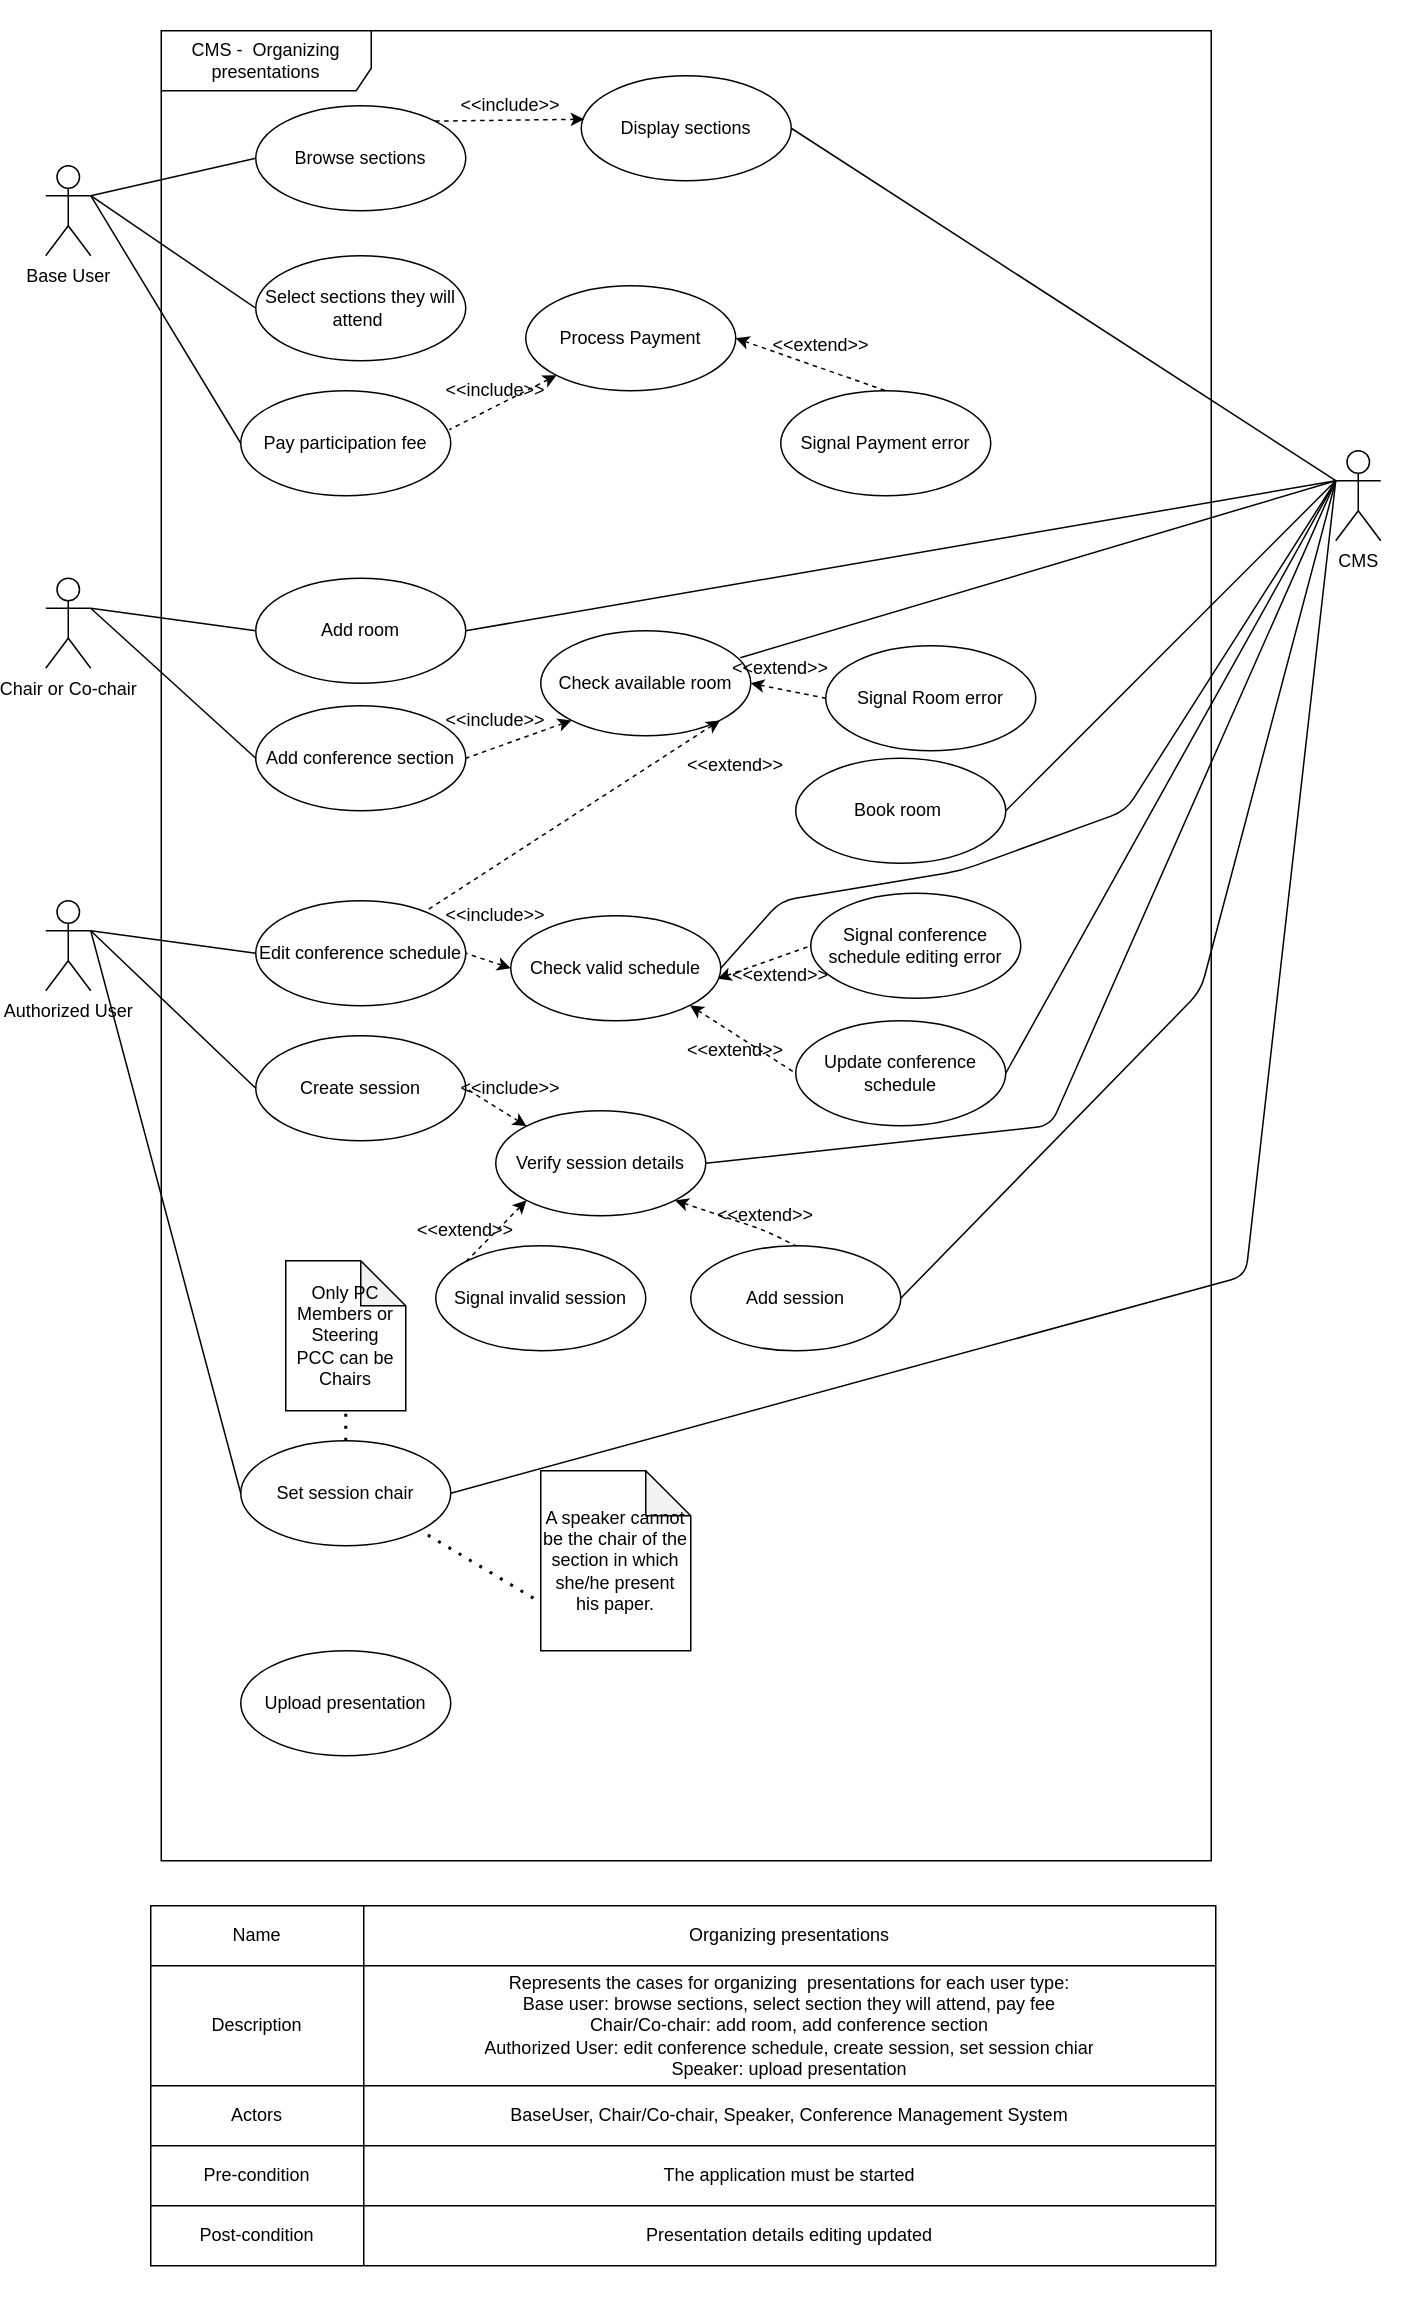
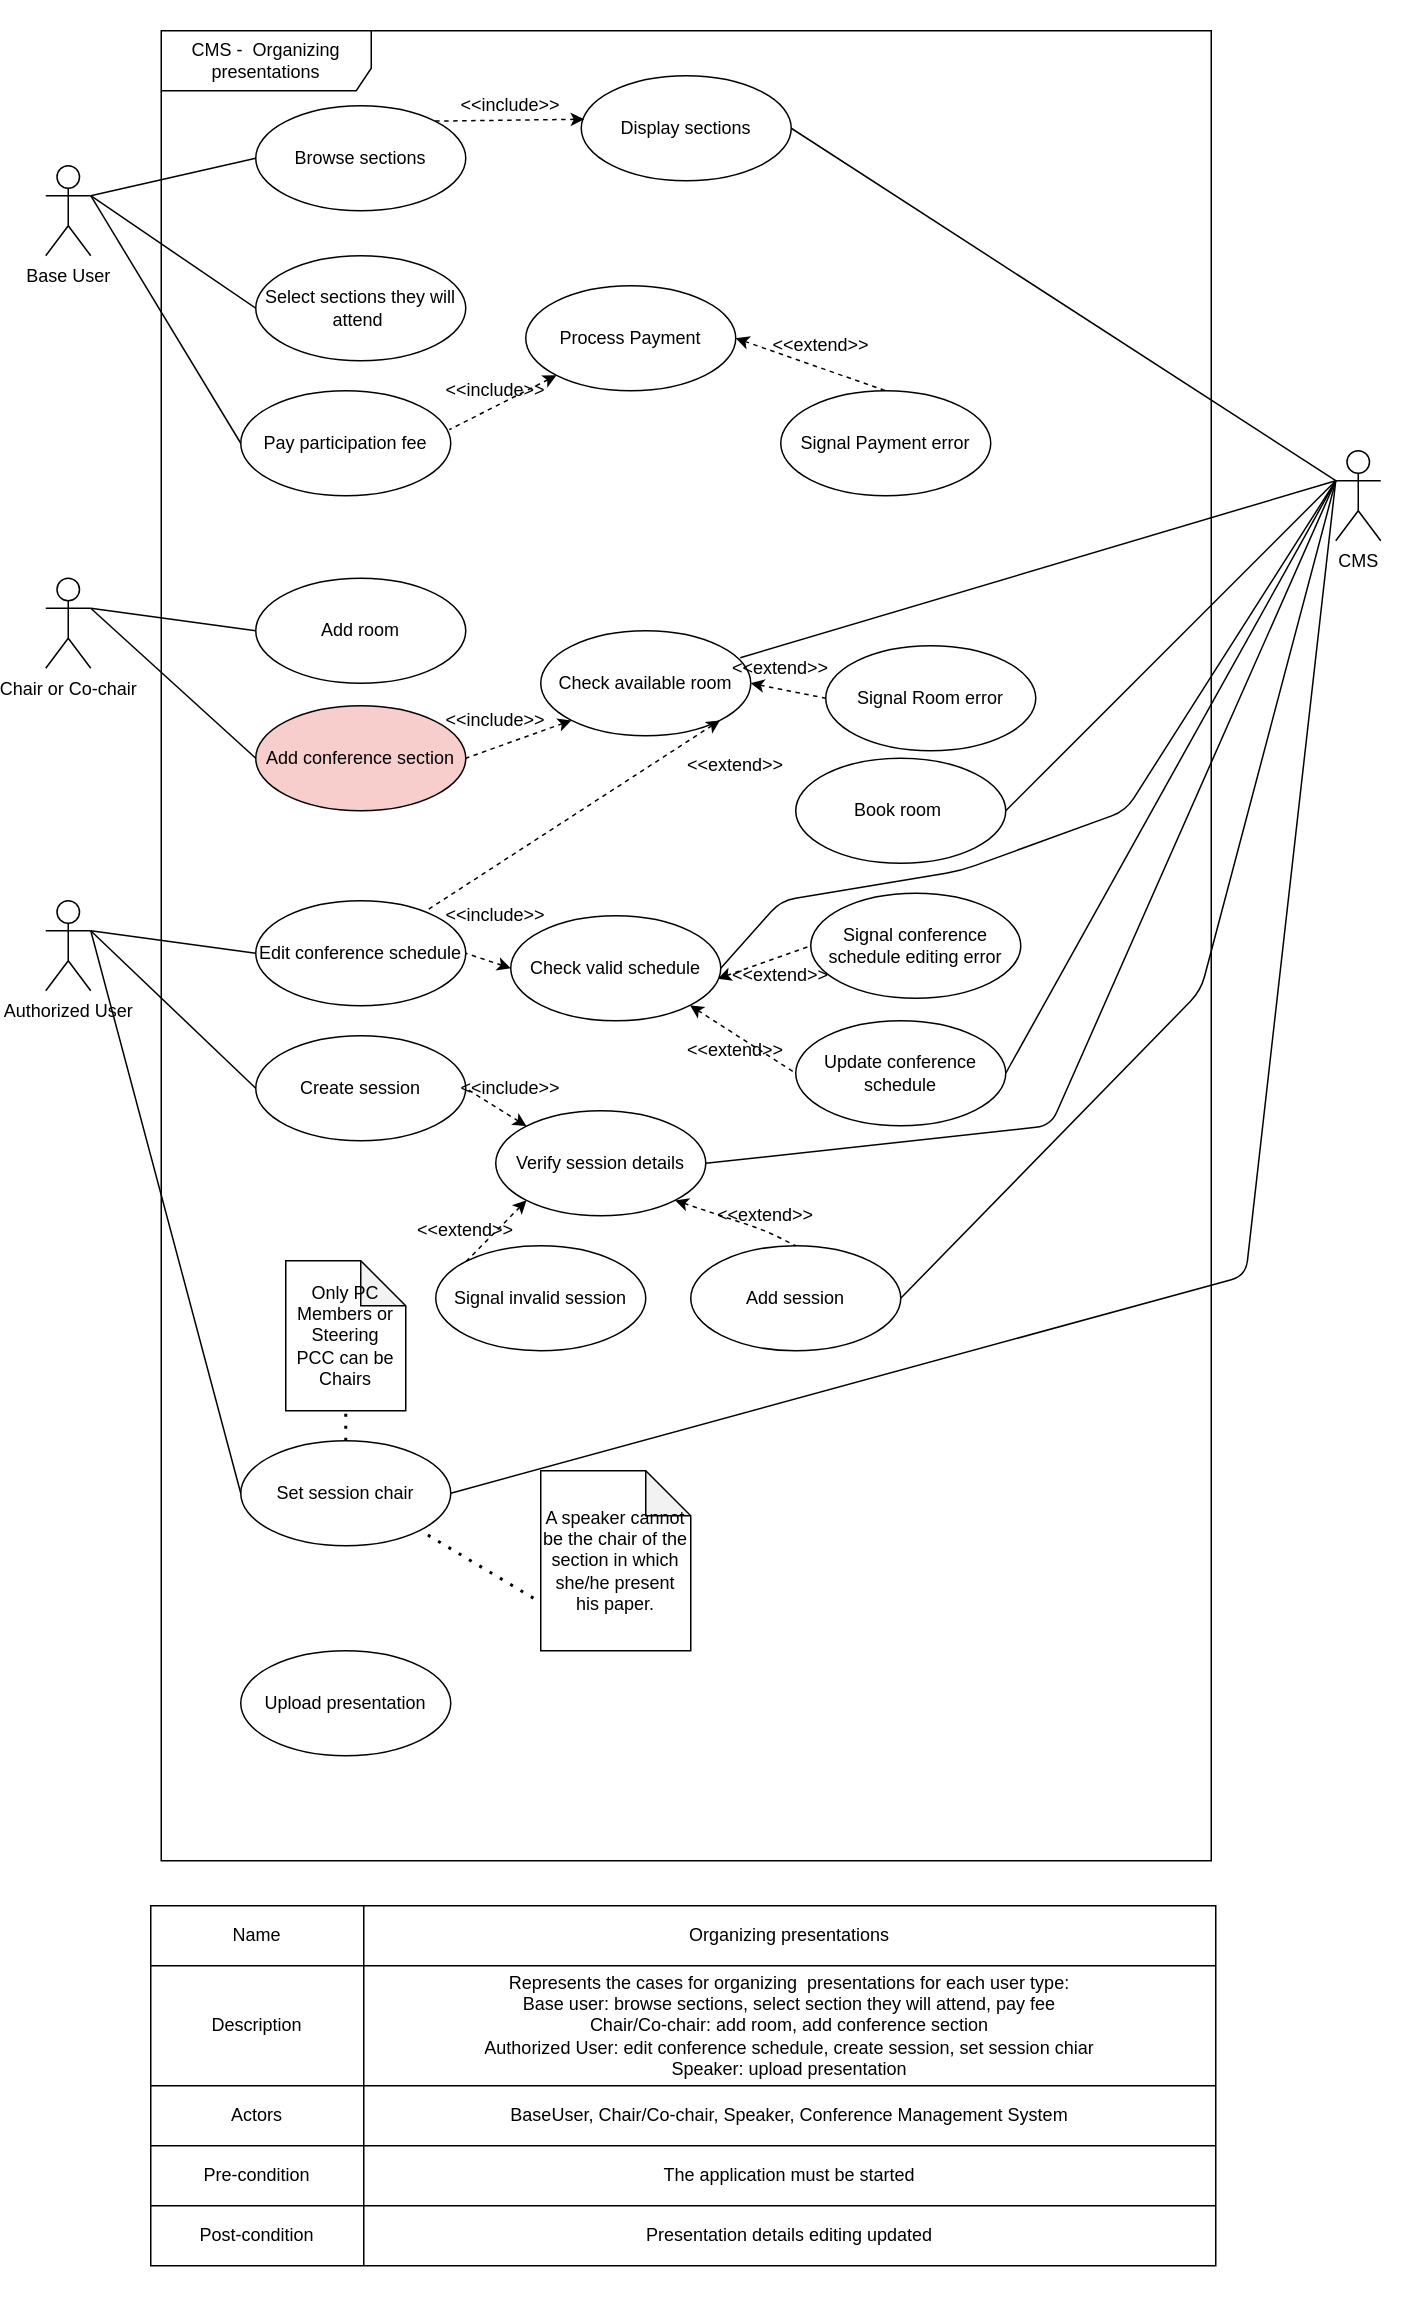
- <mxCell id="29" value="" style="endArrow=none;html=1;exitX=0;exitY=0.333;exitDx=0;exitDy=0;exitPerimeter=0;entryX=1;entryY=0.5;entryDx=0;entryDy=0;" parent="1" source="23" target="9" edge="1"><mxGeometry width="50" height="50" relative="1" as="geometry"><mxPoint x="540" y="410" as="sourcePoint" /><mxPoint x="440" y="400" as="targetPoint" /></mxGeometry></mxCell>
- <mxCell id="10" value="Add conference section" style="ellipse;whiteSpace=wrap;html=1;" parent="1" vertex="1"><mxGeometry x="160" y="470" width="140" height="70" as="geometry" /></mxCell>
+ <mxCell id="10" value="Add conference section" style="ellipse;whiteSpace=wrap;html=1;fillColor=#f8cecc;" parent="1" vertex="1"><mxGeometry x="160" y="470" width="140" height="70" as="geometry" /></mxCell>
